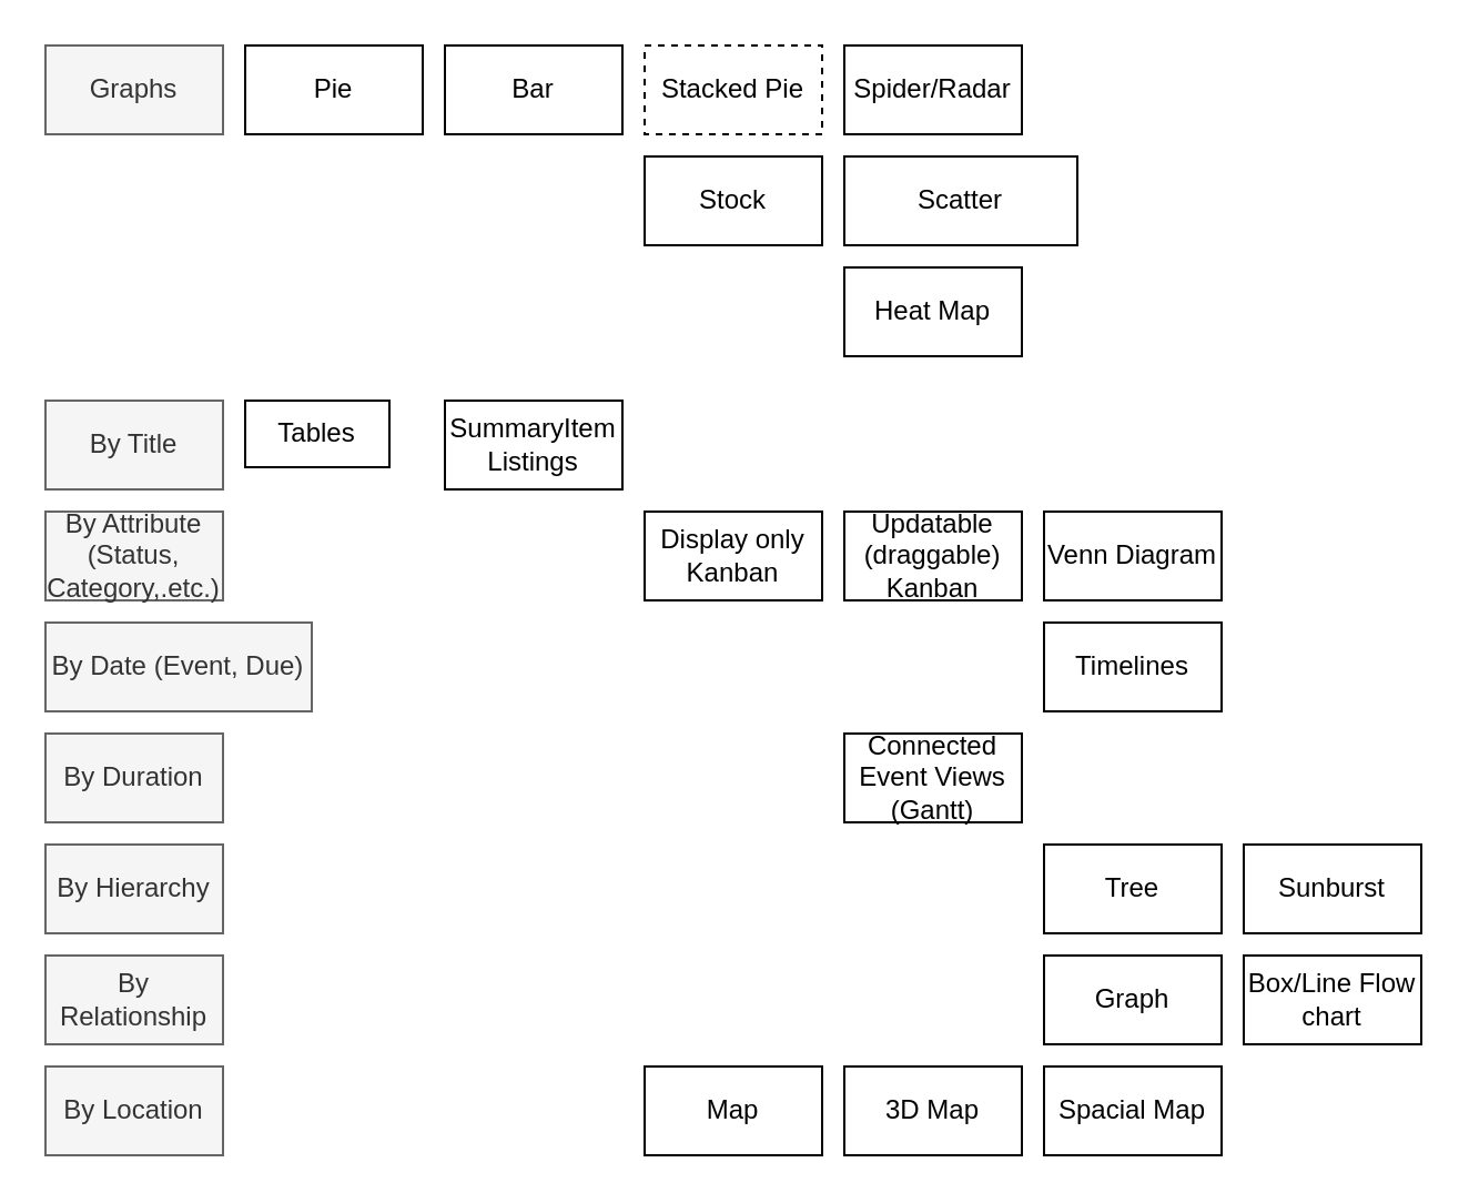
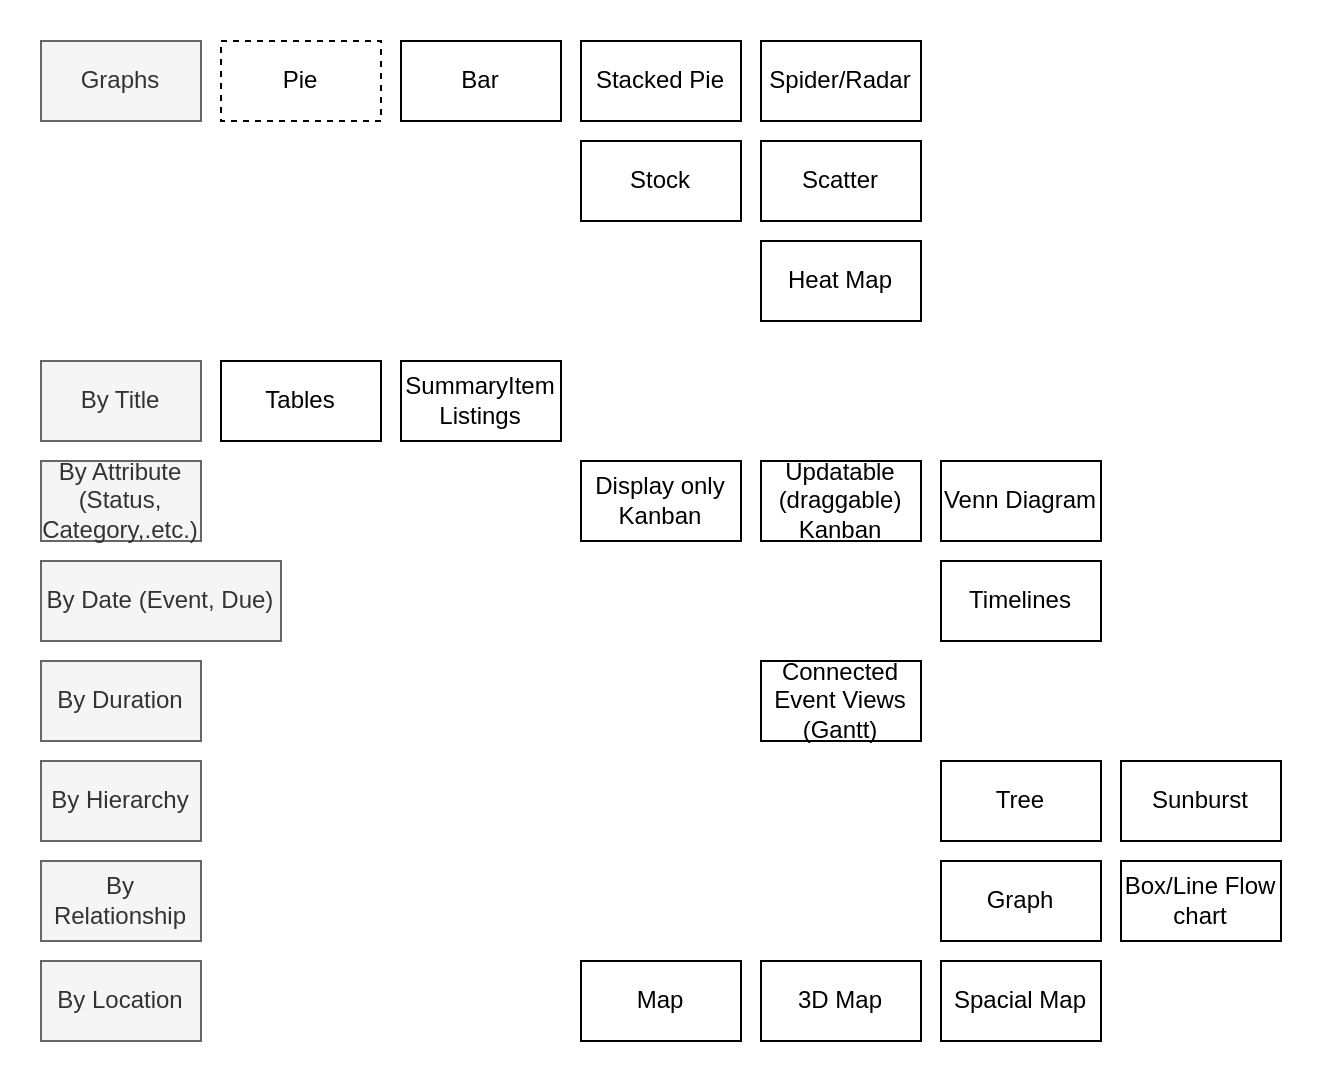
- <mxCell id="22" value="Pie" style="rounded=0;whiteSpace=wrap;html=1;" vertex="1" parent="1"><mxGeometry x="110" y="20" width="80" height="40" as="geometry" /></mxCell>
+ <mxCell id="22" value="Pie" style="rounded=0;whiteSpace=wrap;html=1;dashed=1;" vertex="1" parent="1"><mxGeometry x="110" y="20" width="80" height="40" as="geometry" /></mxCell>
- <mxCell id="28" value="Stacked Pie" style="rounded=0;whiteSpace=wrap;html=1;dashed=1;" vertex="1" parent="1"><mxGeometry x="290" y="20" width="80" height="40" as="geometry" /></mxCell>
+ <mxCell id="28" value="Stacked Pie" style="rounded=0;whiteSpace=wrap;html=1;" vertex="1" parent="1"><mxGeometry x="290" y="20" width="80" height="40" as="geometry" /></mxCell>
- <mxCell id="25" value="Scatter" style="rounded=0;whiteSpace=wrap;html=1;" vertex="1" parent="1"><mxGeometry x="380" y="70" width="105" height="40" as="geometry" /></mxCell>
+ <mxCell id="25" value="Scatter" style="rounded=0;whiteSpace=wrap;html=1;" vertex="1" parent="1"><mxGeometry x="380" y="70" width="80" height="40" as="geometry" /></mxCell>
- <mxCell id="5" value="Tables" style="rounded=0;whiteSpace=wrap;html=1;" vertex="1" parent="1"><mxGeometry x="110" y="180" width="65" height="30" as="geometry" /></mxCell>
+ <mxCell id="5" value="Tables" style="rounded=0;whiteSpace=wrap;html=1;" vertex="1" parent="1"><mxGeometry x="110" y="180" width="80" height="40" as="geometry" /></mxCell>
